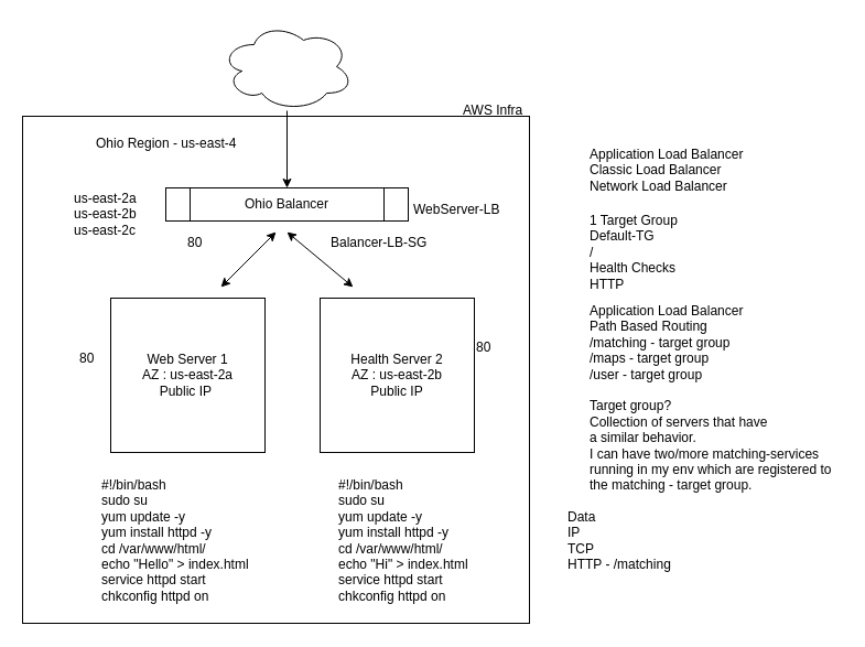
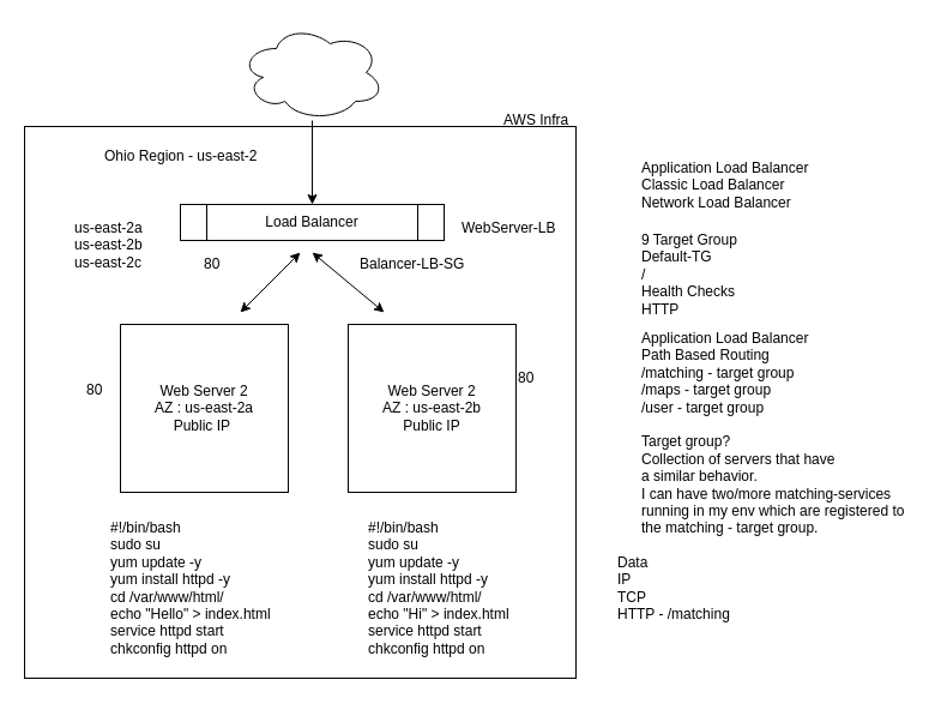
- <mxCell id="8" value="Ohio Region - us-east-4" style="text;html=1;resizable=0;points=[];autosize=1;align=left;verticalAlign=top;spacingTop=-4;" vertex="1" parent="1"><mxGeometry x="85" y="120" width="140" height="20" as="geometry" /></mxCell>
+ <mxCell id="8" value="Ohio Region - us-east-2" style="text;html=1;resizable=0;points=[];autosize=1;align=left;verticalAlign=top;spacingTop=-4;" vertex="1" parent="1"><mxGeometry x="85" y="120" width="140" height="20" as="geometry" /></mxCell>
- <mxCell id="5" value="Ohio Balancer" style="shape=process;whiteSpace=wrap;html=1;backgroundOutline=1;" vertex="1" parent="1"><mxGeometry x="150" y="170" width="220" height="30" as="geometry" /></mxCell>
+ <mxCell id="5" value="Load Balancer" style="shape=process;whiteSpace=wrap;html=1;backgroundOutline=1;" vertex="1" parent="1"><mxGeometry x="150" y="170" width="220" height="30" as="geometry" /></mxCell>
- <mxCell id="12" value="us-east-2a&lt;br&gt;us-east-2b&lt;br&gt;us-east-2c&lt;br&gt;" style="text;html=1;resizable=0;points=[];autosize=1;align=left;verticalAlign=top;spacingTop=-4;" vertex="1" parent="1"><mxGeometry x="65" y="170" width="70" height="40" as="geometry" /></mxCell>
+ <mxCell id="12" value="us-east-2a&lt;br&gt;us-east-2b&lt;br&gt;us-east-2c&lt;br&gt;" style="text;html=1;resizable=0;points=[];autosize=1;align=left;verticalAlign=top;spacingTop=-4;" vertex="1" parent="1"><mxGeometry x="60" y="180" width="70" height="40" as="geometry" /></mxCell>
- <mxCell id="19" value="WebServer-LB" style="text;html=1;resizable=0;points=[];autosize=1;align=left;verticalAlign=top;spacingTop=-4;" vertex="1" parent="1"><mxGeometry x="373" y="180" width="90" height="20" as="geometry" /></mxCell>
+ <mxCell id="19" value="WebServer-LB" style="text;html=1;resizable=0;points=[];autosize=1;align=left;verticalAlign=top;spacingTop=-4;" vertex="1" parent="1"><mxGeometry x="383" y="180" width="90" height="20" as="geometry" /></mxCell>
- <mxCell id="18" value="1 Target Group&lt;br&gt;Default-TG&lt;br&gt;/&lt;br&gt;Health Checks&amp;nbsp;&lt;br&gt;HTTP&lt;br&gt;" style="text;html=1;resizable=0;points=[];autosize=1;align=left;verticalAlign=top;spacingTop=-4;" vertex="1" parent="1"><mxGeometry x="533" y="190" width="100" height="70" as="geometry" /></mxCell>
+ <mxCell id="18" value="9 Target Group&lt;br&gt;Default-TG&lt;br&gt;/&lt;br&gt;Health Checks&amp;nbsp;&lt;br&gt;HTTP&lt;br&gt;" style="text;html=1;resizable=0;points=[];autosize=1;align=left;verticalAlign=top;spacingTop=-4;" vertex="1" parent="1"><mxGeometry x="533" y="190" width="100" height="70" as="geometry" /></mxCell>
- <mxCell id="3" value="Web Server 1&lt;br&gt;AZ : us-east-2a&lt;br&gt;Public IP&amp;nbsp;&lt;br&gt;" style="whiteSpace=wrap;html=1;aspect=fixed;" vertex="1" parent="1"><mxGeometry x="100" y="270" width="140" height="140" as="geometry" /></mxCell>
+ <mxCell id="3" value="Web Server 2&lt;br&gt;AZ : us-east-2a&lt;br&gt;Public IP&amp;nbsp;&lt;br&gt;" style="whiteSpace=wrap;html=1;aspect=fixed;" vertex="1" parent="1"><mxGeometry x="100" y="270" width="140" height="140" as="geometry" /></mxCell>
- <mxCell id="4" value="Health Server 2&lt;br&gt;AZ : us-east-2b&lt;br&gt;Public IP&lt;br&gt;" style="whiteSpace=wrap;html=1;aspect=fixed;" vertex="1" parent="1"><mxGeometry x="290" y="270" width="140" height="140" as="geometry" /></mxCell>
+ <mxCell id="4" value="Web Server 2&lt;br&gt;AZ : us-east-2b&lt;br&gt;Public IP&lt;br&gt;" style="whiteSpace=wrap;html=1;aspect=fixed;" vertex="1" parent="1"><mxGeometry x="290" y="270" width="140" height="140" as="geometry" /></mxCell>
